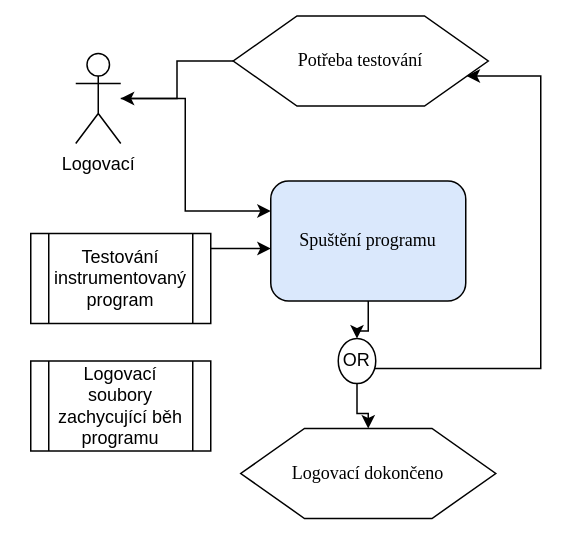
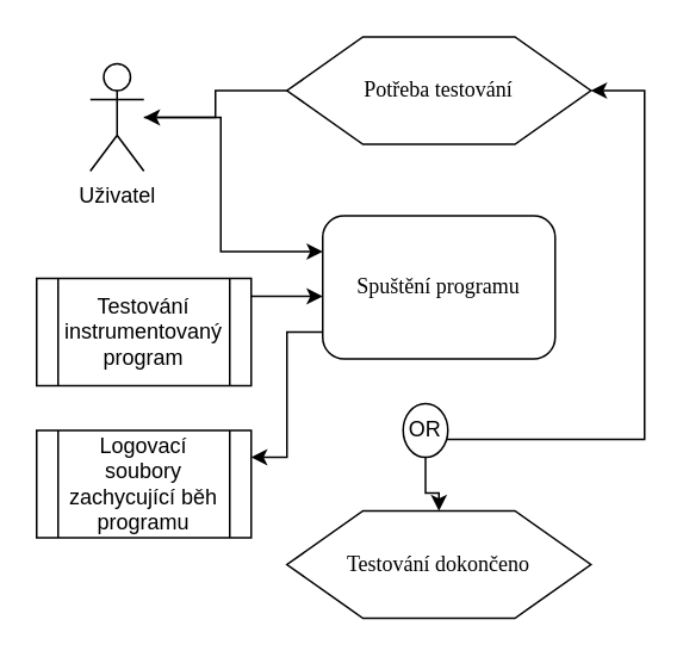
- <mxCell id="6" value="Potřeba testování" style="shape=hexagon;perimeter=hexagonPerimeter;whiteSpace=wrap;html=1;rounded=0;shadow=0;labelBackgroundColor=none;strokeWidth=1;fontFamily=Verdana;fontSize=12;align=center;" parent="1" vertex="1"><mxGeometry x="155" y="10" width="170" height="60" as="geometry" /></mxCell>
+ <mxCell id="6" value="Potřeba testování" style="shape=hexagon;perimeter=hexagonPerimeter;whiteSpace=wrap;html=1;rounded=0;shadow=0;labelBackgroundColor=none;strokeWidth=1;fontFamily=Verdana;fontSize=12;align=center;" parent="1" vertex="1"><mxGeometry x="160" y="20" width="170" height="60" as="geometry" /></mxCell>
- <mxCell id="4" value="Logovací" style="shape=umlActor;verticalLabelPosition=bottom;verticalAlign=top;html=1;outlineConnect=0;" parent="1" vertex="1"><mxGeometry x="50" y="35" width="30" height="60" as="geometry" /></mxCell>
+ <mxCell id="4" value="Uživatel" style="shape=umlActor;verticalLabelPosition=bottom;verticalAlign=top;html=1;outlineConnect=0;" parent="1" vertex="1"><mxGeometry x="50" y="35" width="30" height="60" as="geometry" /></mxCell>
- <mxCell id="10" value="Spuštění programu" style="rounded=1;whiteSpace=wrap;html=1;shadow=0;labelBackgroundColor=none;strokeWidth=1;fontFamily=Verdana;fontSize=12;align=center;fillColor=#dae8fc;" parent="1" vertex="1"><mxGeometry x="180" y="120" width="130" height="80" as="geometry" /></mxCell>
+ <mxCell id="10" value="Spuštění programu" style="rounded=1;whiteSpace=wrap;html=1;shadow=0;labelBackgroundColor=none;strokeWidth=1;fontFamily=Verdana;fontSize=12;align=center;" parent="1" vertex="1"><mxGeometry x="180" y="120" width="130" height="80" as="geometry" /></mxCell>
- <mxCell id="9" style="edgeStyle=orthogonalEdgeStyle;rounded=0;orthogonalLoop=1;jettySize=auto;html=1;" edge="1" parent="1" source="10" target="15"><mxGeometry relative="1" as="geometry" /></mxCell>
+ <mxCell id="7" style="edgeStyle=orthogonalEdgeStyle;rounded=0;orthogonalLoop=1;jettySize=auto;html=1;" parent="1" source="10" target="11" edge="1"><mxGeometry relative="1" as="geometry"><Array as="points"><mxPoint x="160" y="185" /><mxPoint x="160" y="255" /></Array></mxGeometry></mxCell>
- <mxCell id="12" value="Logovací dokončeno" style="shape=hexagon;perimeter=hexagonPerimeter;whiteSpace=wrap;html=1;rounded=0;shadow=0;labelBackgroundColor=none;strokeWidth=1;fontFamily=Verdana;fontSize=12;align=center;" parent="1" vertex="1"><mxGeometry x="160" y="285" width="170" height="60" as="geometry" /></mxCell>
+ <mxCell id="12" value="Testování dokončeno" style="shape=hexagon;perimeter=hexagonPerimeter;whiteSpace=wrap;html=1;rounded=0;shadow=0;labelBackgroundColor=none;strokeWidth=1;fontFamily=Verdana;fontSize=12;align=center;" parent="1" vertex="1"><mxGeometry x="160" y="285" width="170" height="60" as="geometry" /></mxCell>
